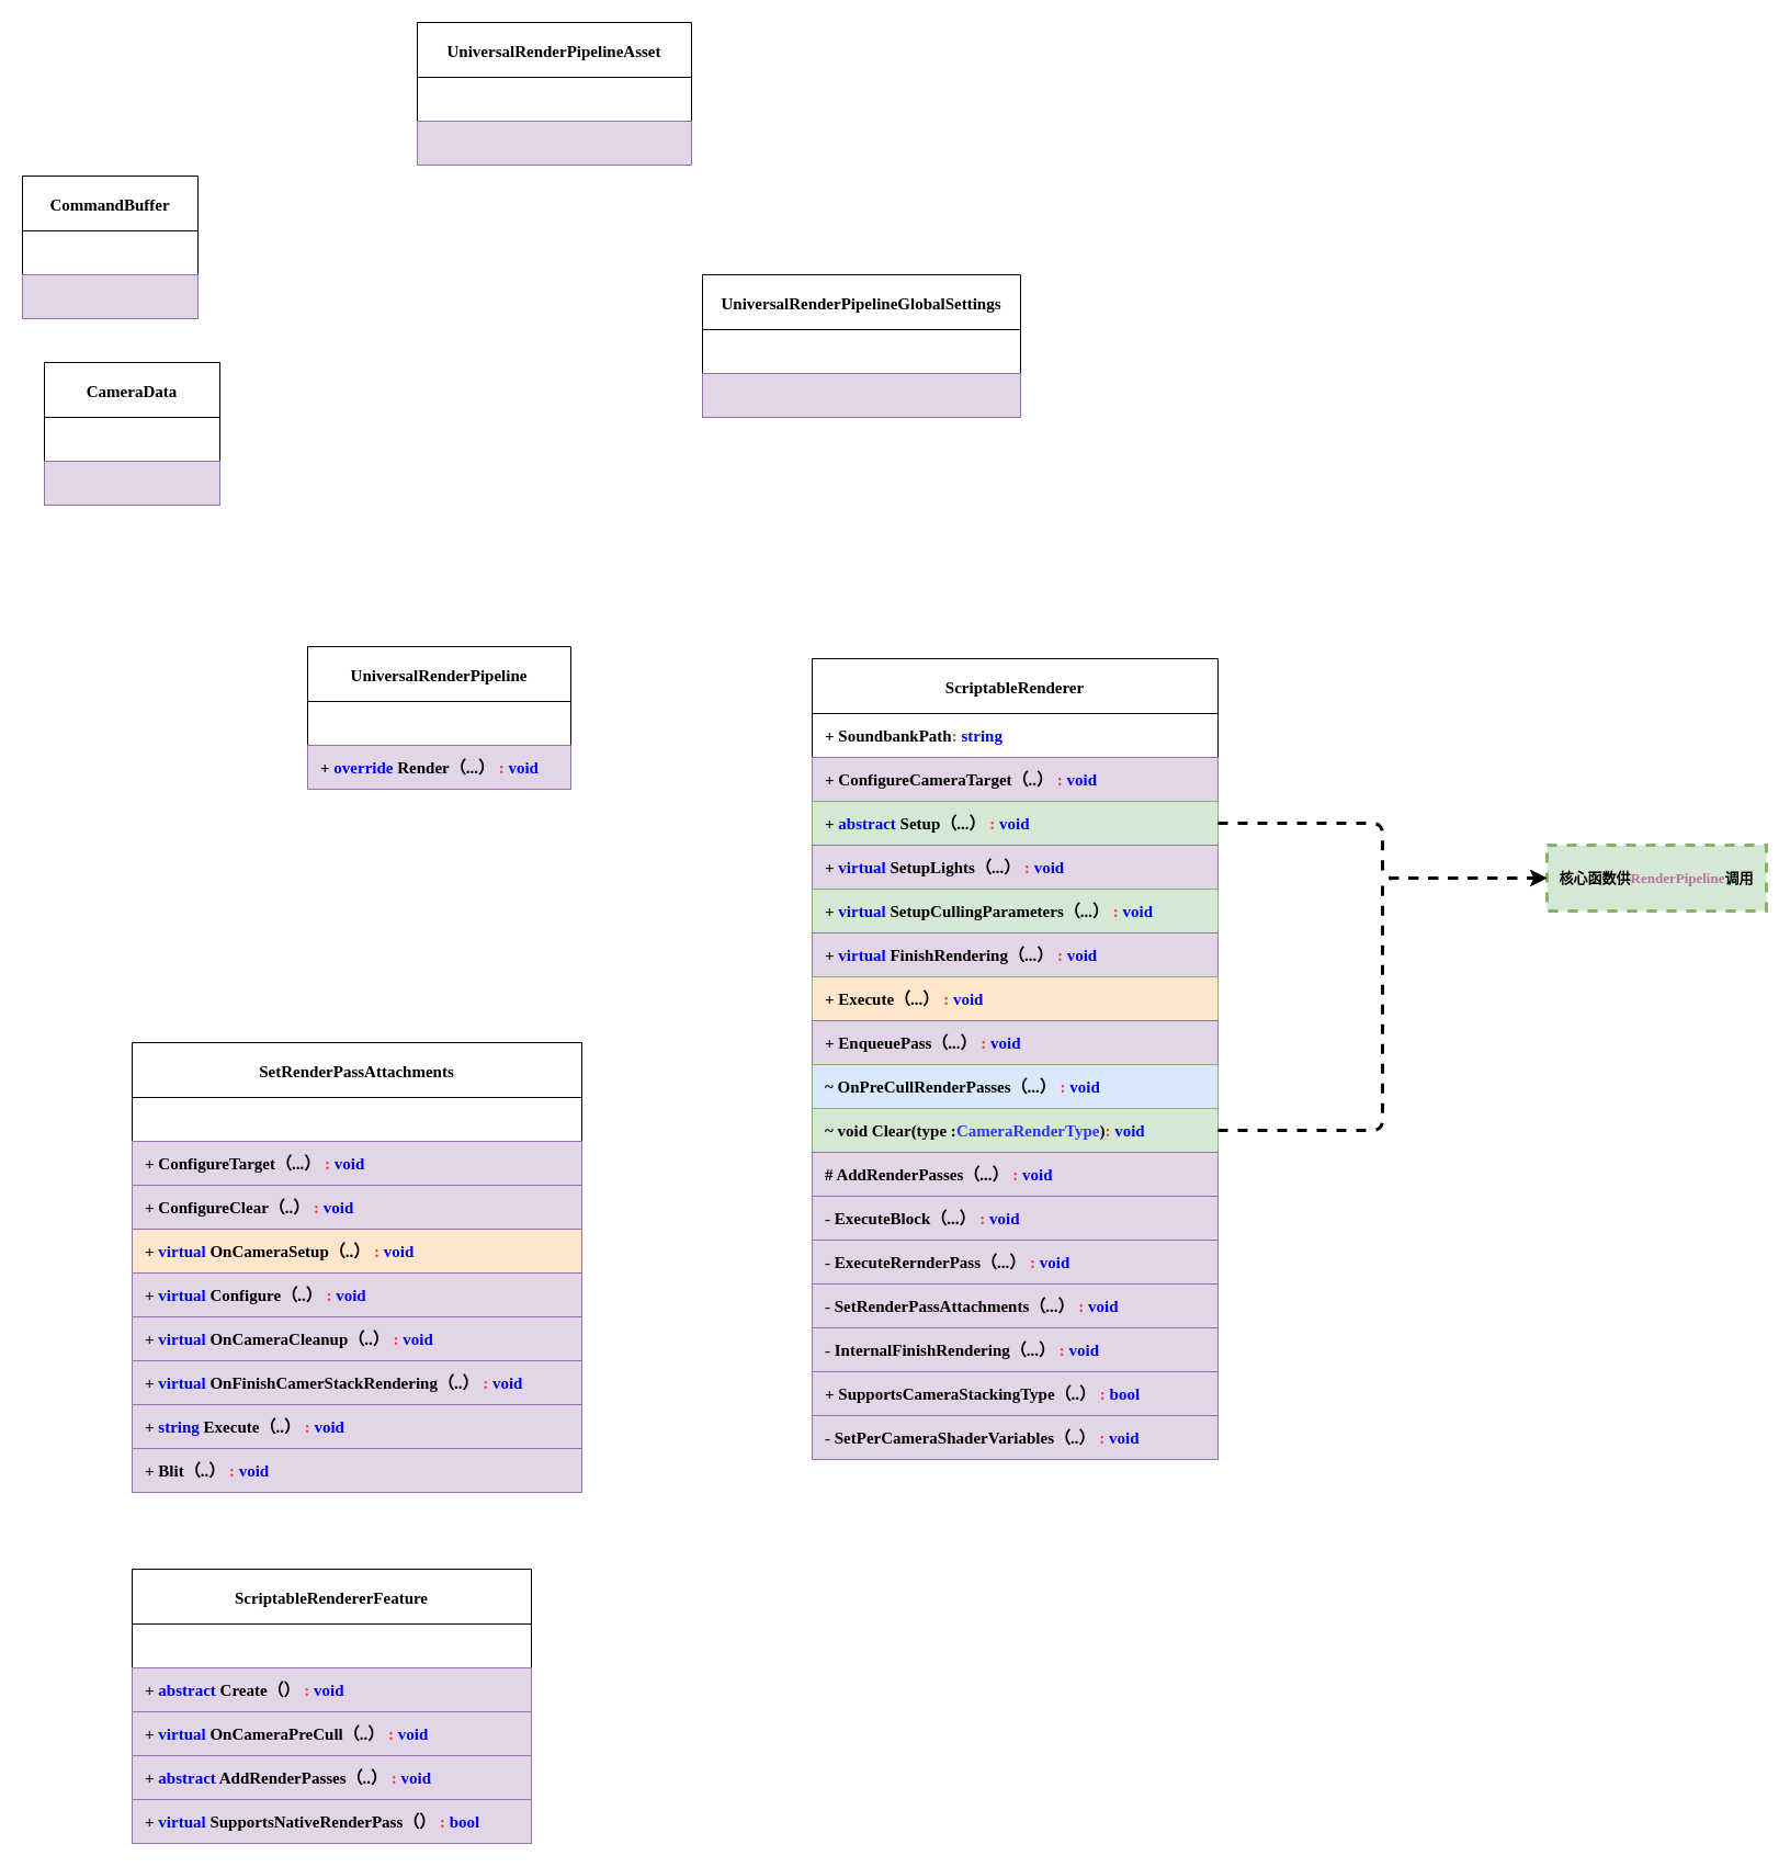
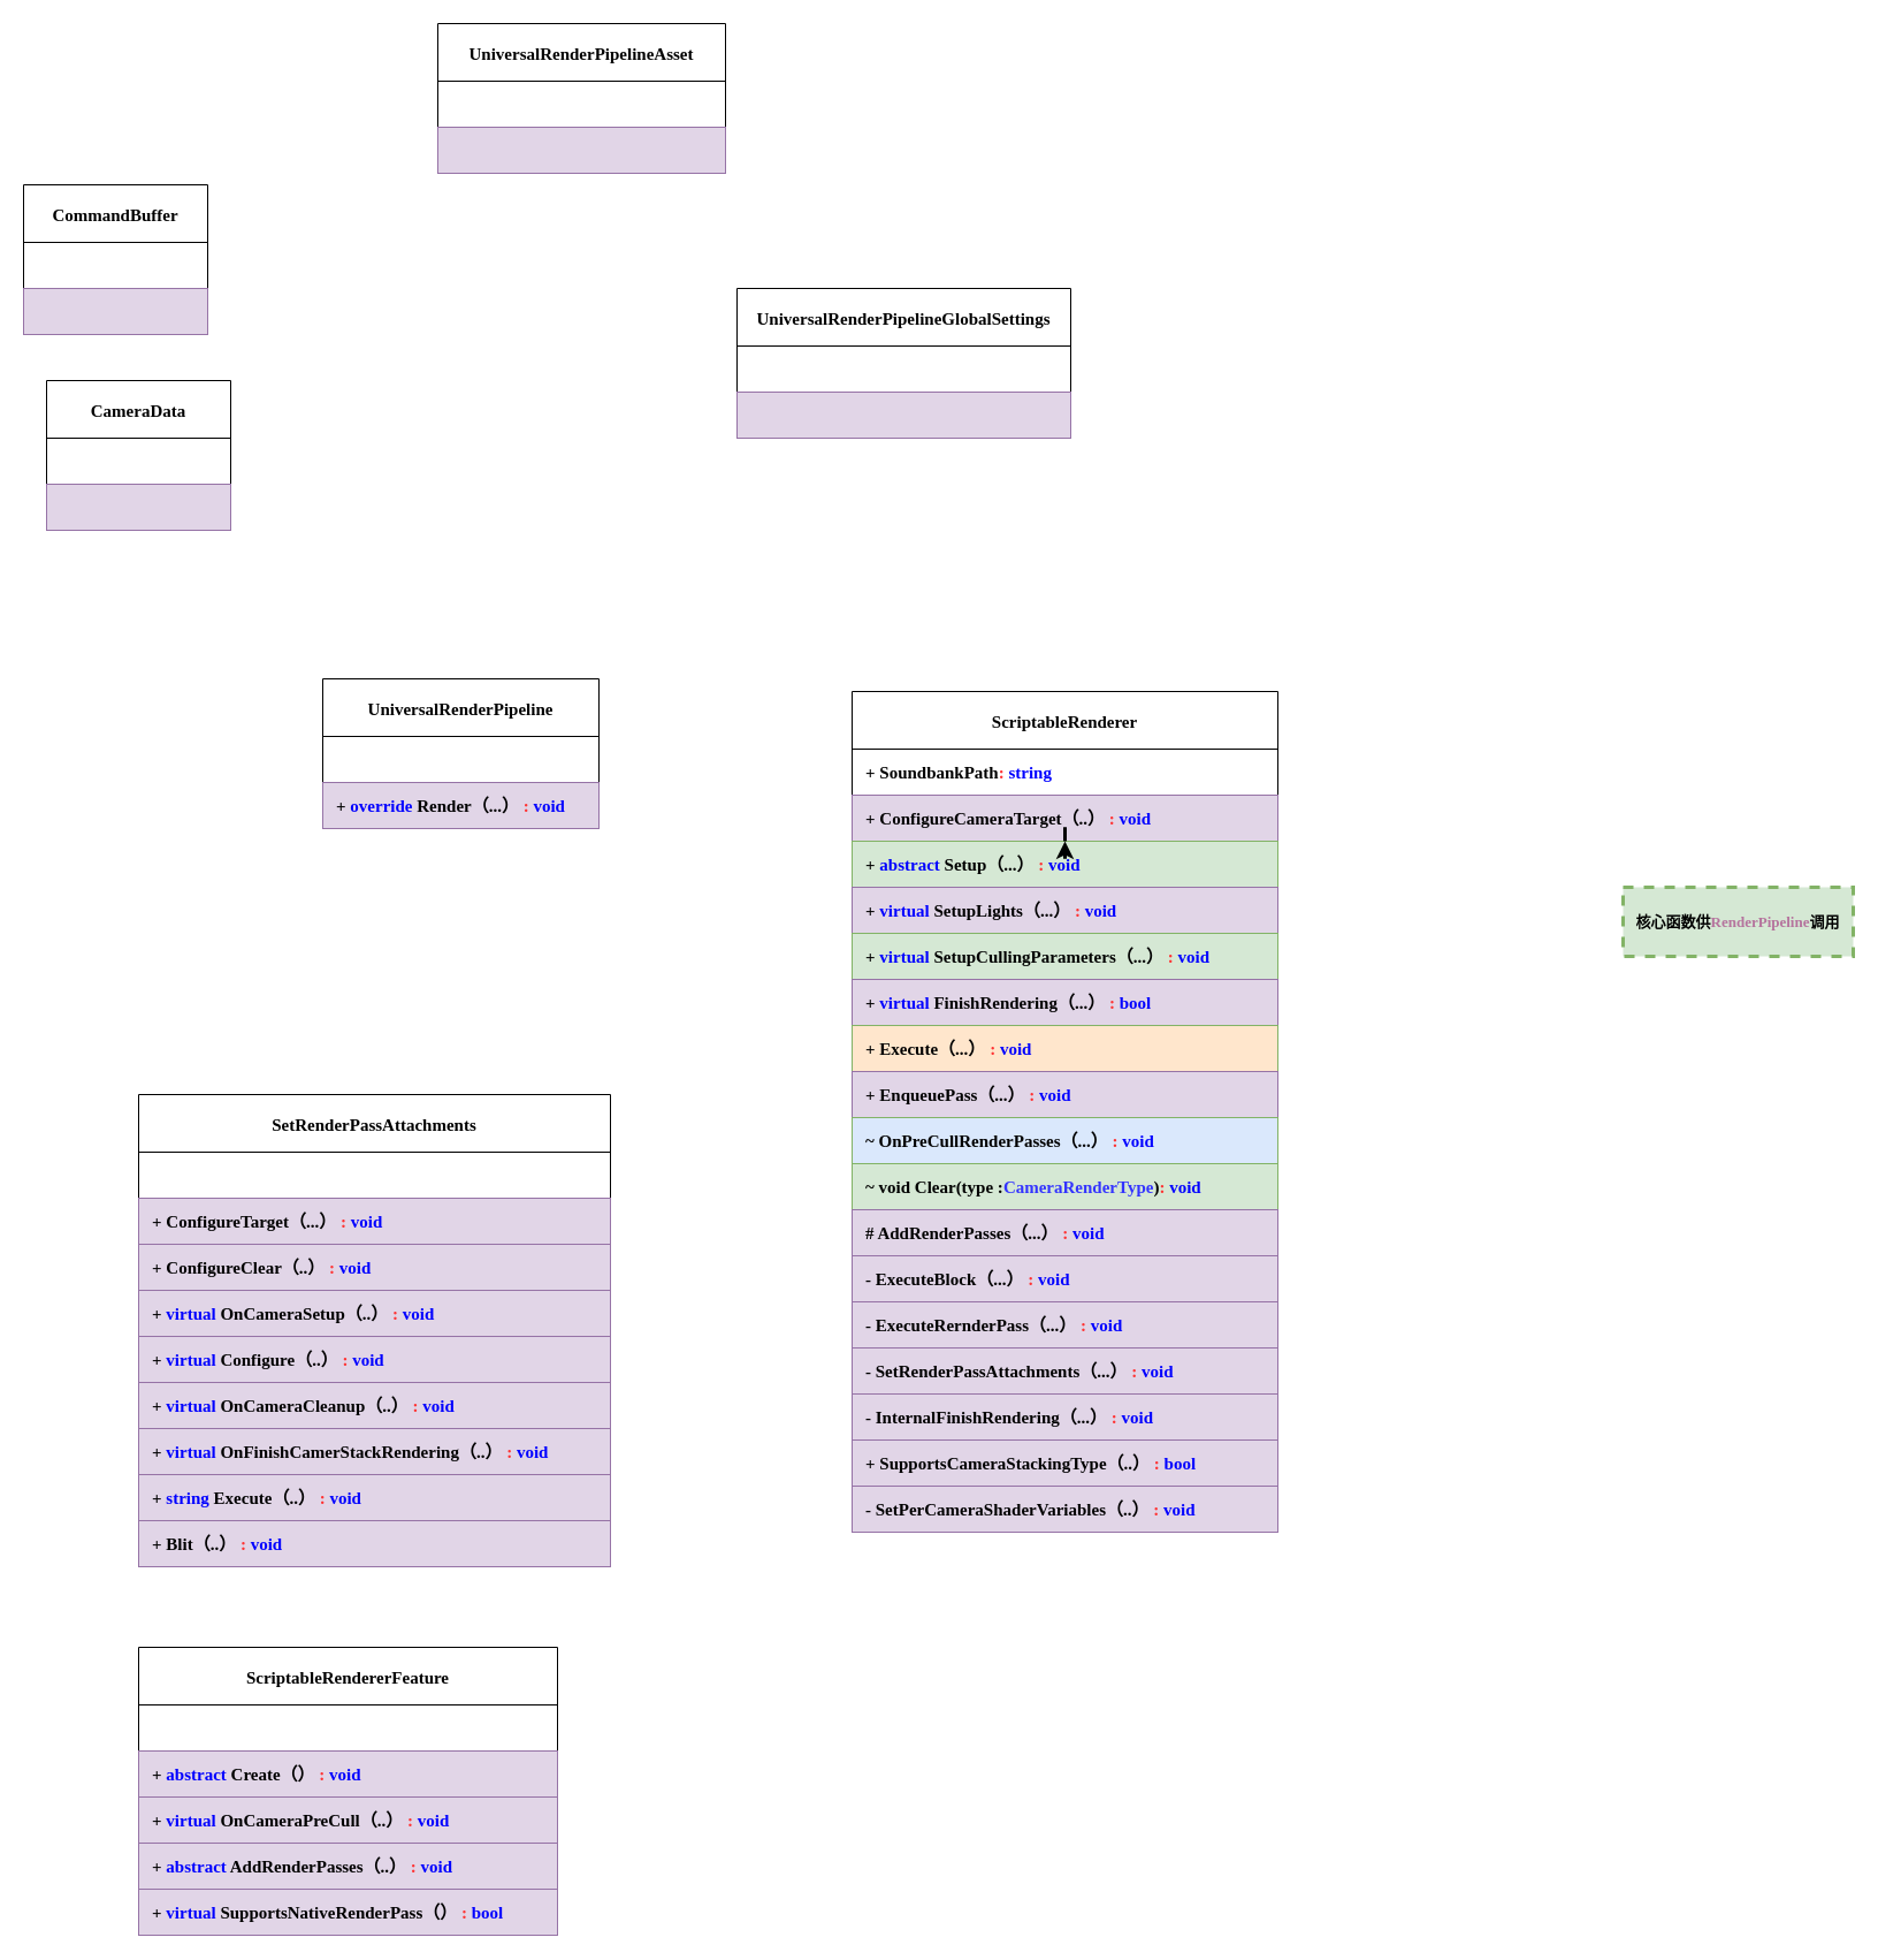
- <mxCell id="52" style="edgeStyle=orthogonalEdgeStyle;rounded=1;orthogonalLoop=1;jettySize=auto;html=1;fontFamily=Comic Sans MS;fontSize=11;strokeWidth=3;dashed=1;" parent="1" source="5" target="51" edge="1"><mxGeometry relative="1" as="geometry" /></mxCell>
+ <mxCell id="52" style="edgeStyle=orthogonalEdgeStyle;rounded=1;orthogonalLoop=1;jettySize=auto;html=1;fontFamily=Comic Sans MS;fontSize=11;strokeWidth=3;dashed=1;" parent="1" source="5" target="4" edge="1"><mxGeometry relative="1" as="geometry" /></mxCell>
- <mxCell id="8" value="&lt;b&gt;+ &lt;font color=&quot;#0000ff&quot;&gt;virtual&amp;nbsp;&lt;/font&gt;FinishRendering（...）&amp;nbsp;&lt;/b&gt;&lt;font color=&quot;#ff3333&quot;&gt;&lt;b&gt;:&lt;/b&gt;&lt;/font&gt;&amp;nbsp;&lt;font color=&quot;#0000ff&quot;&gt;&lt;b&gt;void&lt;/b&gt;&lt;/font&gt;" style="rounded=0;whiteSpace=wrap;html=1;fontFamily=Comic Sans MS;fontSize=15;align=left;spacingLeft=10;labelBackgroundColor=none;fillColor=#e1d5e7;strokeColor=#9673a6;fontStyle=0" parent="2" vertex="1"><mxGeometry y="250" width="370" height="40" as="geometry" /></mxCell>
+ <mxCell id="8" value="&lt;b&gt;+ &lt;font color=&quot;#0000ff&quot;&gt;virtual&amp;nbsp;&lt;/font&gt;FinishRendering（...）&amp;nbsp;&lt;/b&gt;&lt;font color=&quot;#ff3333&quot;&gt;&lt;b&gt;:&lt;/b&gt;&lt;/font&gt;&amp;nbsp;&lt;font color=&quot;#0000ff&quot;&gt;&lt;b&gt;bool&lt;/b&gt;&lt;/font&gt;" style="rounded=0;whiteSpace=wrap;html=1;fontFamily=Comic Sans MS;fontSize=15;align=left;spacingLeft=10;labelBackgroundColor=none;fillColor=#e1d5e7;strokeColor=#9673a6;fontStyle=0" parent="2" vertex="1"><mxGeometry y="250" width="370" height="40" as="geometry" /></mxCell>
- <mxCell id="53" style="edgeStyle=orthogonalEdgeStyle;rounded=1;orthogonalLoop=1;jettySize=auto;html=1;entryX=0;entryY=0.5;entryDx=0;entryDy=0;fontFamily=Comic Sans MS;fontSize=11;strokeWidth=3;dashed=1;" parent="1" source="12" target="51" edge="1"><mxGeometry relative="1" as="geometry" /></mxCell>
- <mxCell id="30" value="&lt;b&gt;+ &lt;font color=&quot;#0000ff&quot;&gt;virtual &lt;/font&gt;OnCameraSetup（..）&amp;nbsp;&lt;/b&gt;&lt;font color=&quot;#ff3333&quot;&gt;&lt;b&gt;:&lt;/b&gt;&lt;/font&gt;&amp;nbsp;&lt;font color=&quot;#0000ff&quot;&gt;&lt;b&gt;void&amp;nbsp;&lt;/b&gt;&lt;/font&gt;" style="rounded=0;whiteSpace=wrap;html=1;fontFamily=Comic Sans MS;fontSize=15;align=left;spacingLeft=10;labelBackgroundColor=none;fillColor=#ffe6cc;strokeColor=#9673a6;fontStyle=0;" parent="26" vertex="1"><mxGeometry y="170" width="410" height="40" as="geometry" /></mxCell>
+ <mxCell id="30" value="&lt;b&gt;+ &lt;font color=&quot;#0000ff&quot;&gt;virtual &lt;/font&gt;OnCameraSetup（..）&amp;nbsp;&lt;/b&gt;&lt;font color=&quot;#ff3333&quot;&gt;&lt;b&gt;:&lt;/b&gt;&lt;/font&gt;&amp;nbsp;&lt;font color=&quot;#0000ff&quot;&gt;&lt;b&gt;void&amp;nbsp;&lt;/b&gt;&lt;/font&gt;" style="rounded=0;whiteSpace=wrap;html=1;fontFamily=Comic Sans MS;fontSize=15;align=left;spacingLeft=10;labelBackgroundColor=none;fillColor=#e1d5e7;strokeColor=#9673a6;fontStyle=0" parent="26" vertex="1"><mxGeometry y="170" width="410" height="40" as="geometry" /></mxCell>
